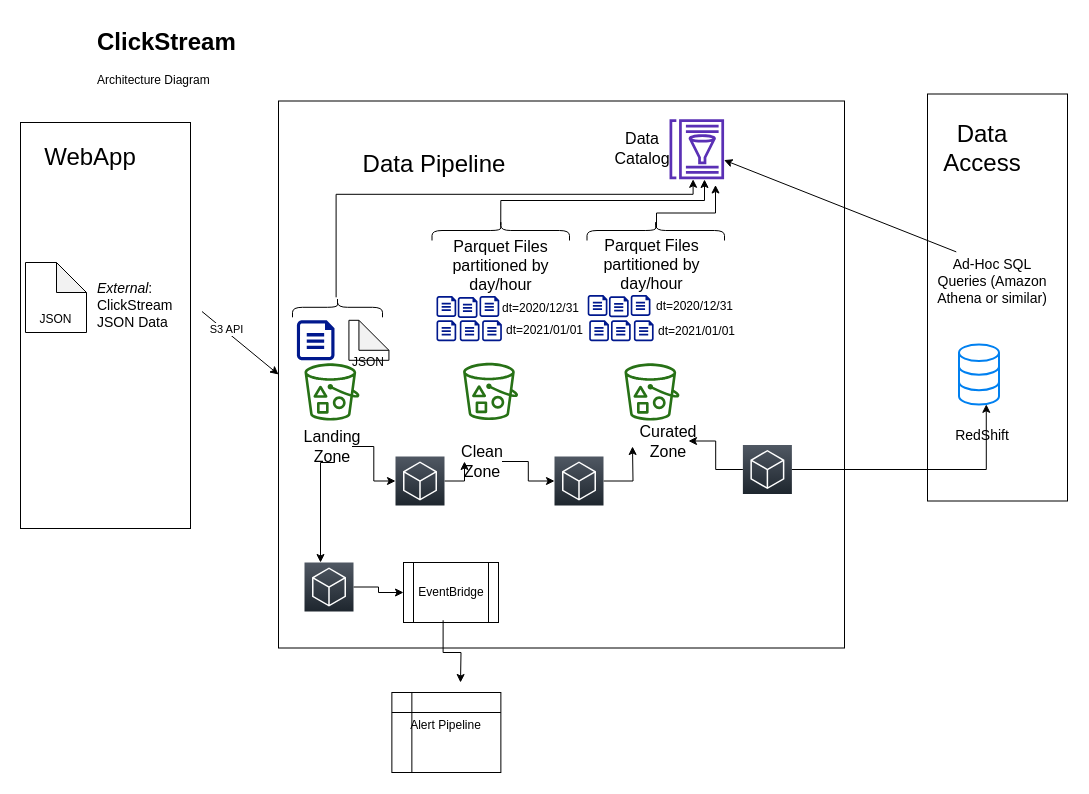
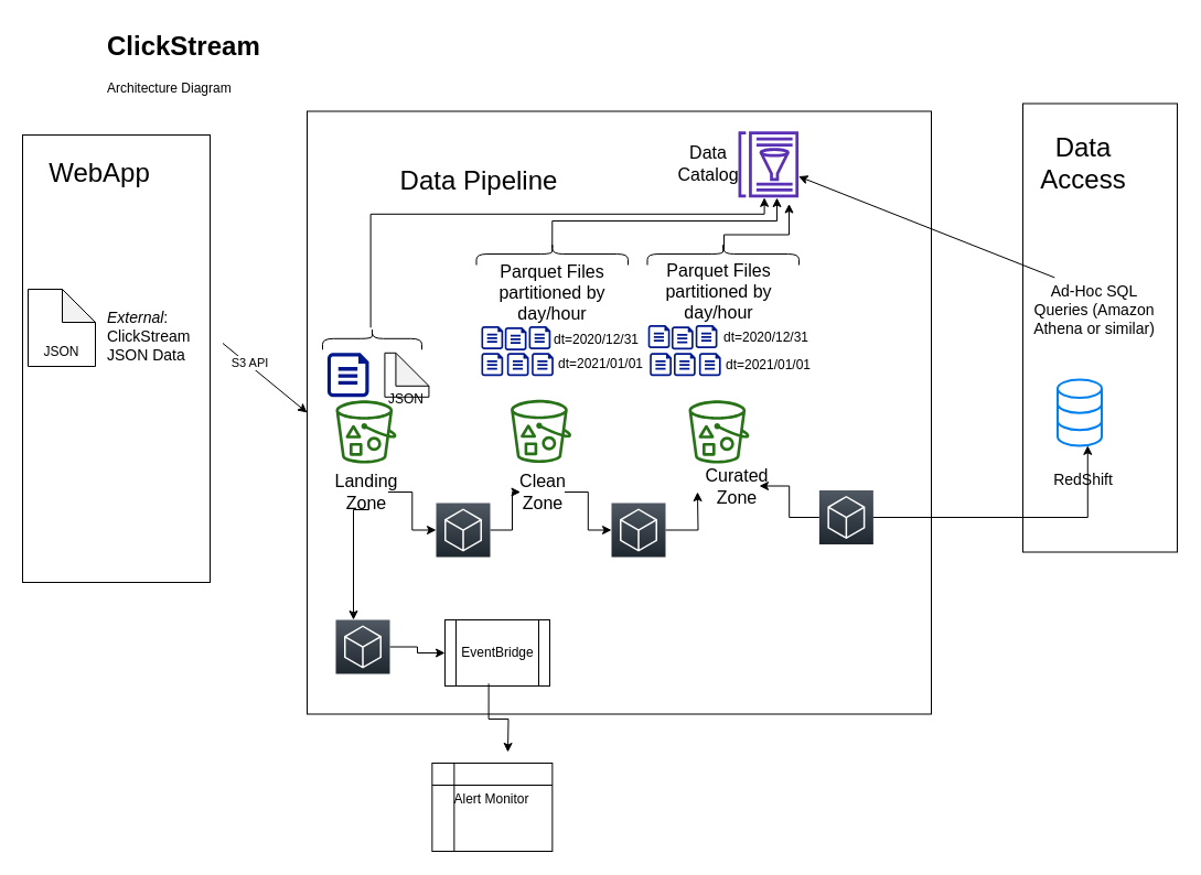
- <mxCell id="14" value="Clean Zone" style="text;html=1;strokeColor=none;fillColor=none;align=center;verticalAlign=middle;whiteSpace=wrap;rounded=0;fontSize=16;" parent="1" vertex="1"><mxGeometry x="461.5" y="451" width="40" height="20" as="geometry" /></mxCell>
+ <mxCell id="14" value="Clean Zone" style="text;html=1;strokeColor=none;fillColor=none;align=center;verticalAlign=middle;whiteSpace=wrap;rounded=0;fontSize=16;" parent="1" vertex="1"><mxGeometry x="471.5" y="436" width="40" height="20" as="geometry" /></mxCell>
- <mxCell id="65" value="Alert Pipeline&lt;div&gt;&lt;br&gt;&lt;/div&gt;" style="shape=internalStorage;whiteSpace=wrap;html=1;backgroundOutline=1;" vertex="1" parent="1"><mxGeometry x="391.37" y="692" width="109" height="80" as="geometry" /></mxCell>
+ <mxCell id="65" value="Alert Monitor&lt;div&gt;&lt;br&gt;&lt;/div&gt;" style="shape=internalStorage;whiteSpace=wrap;html=1;backgroundOutline=1;" vertex="1" parent="1"><mxGeometry x="391.37" y="692" width="109" height="80" as="geometry" /></mxCell>
